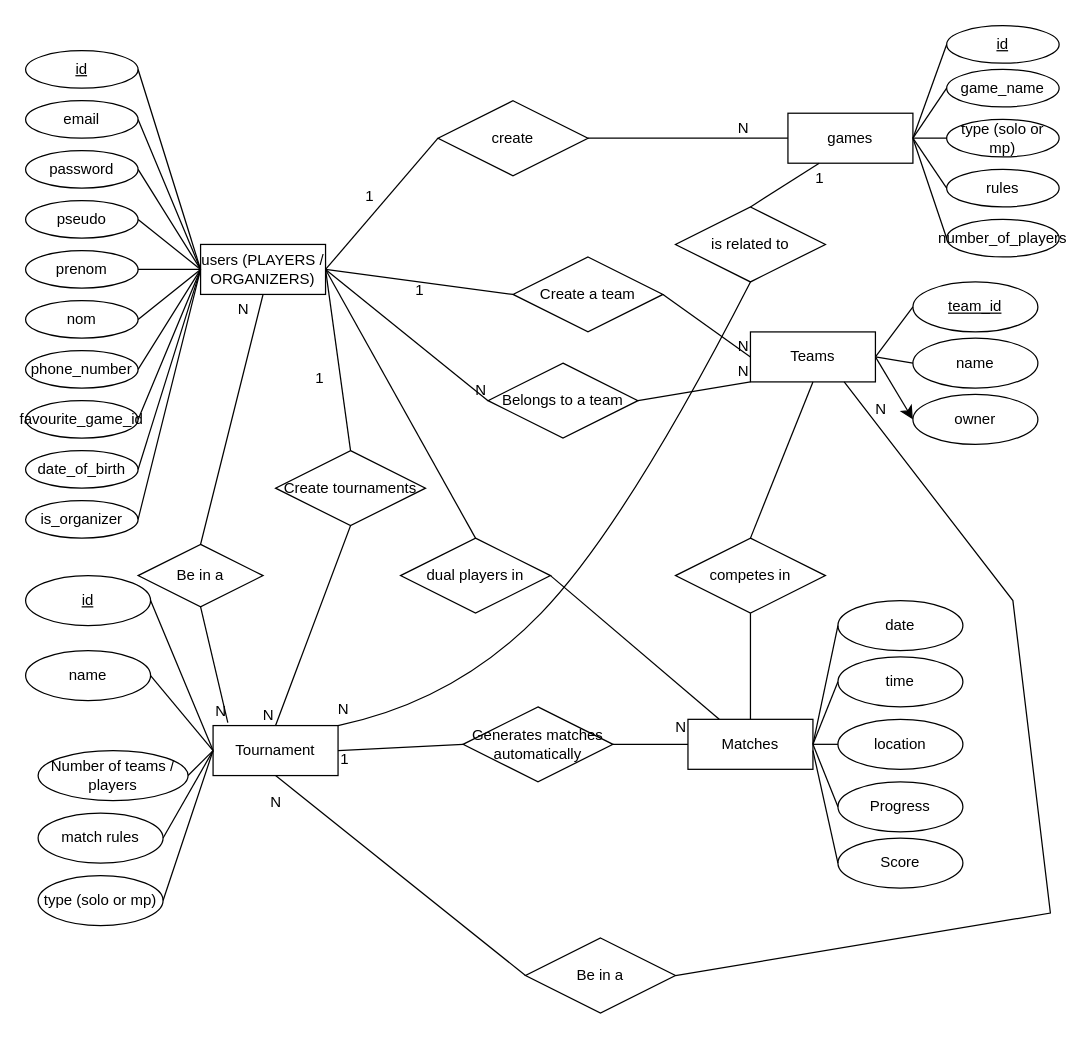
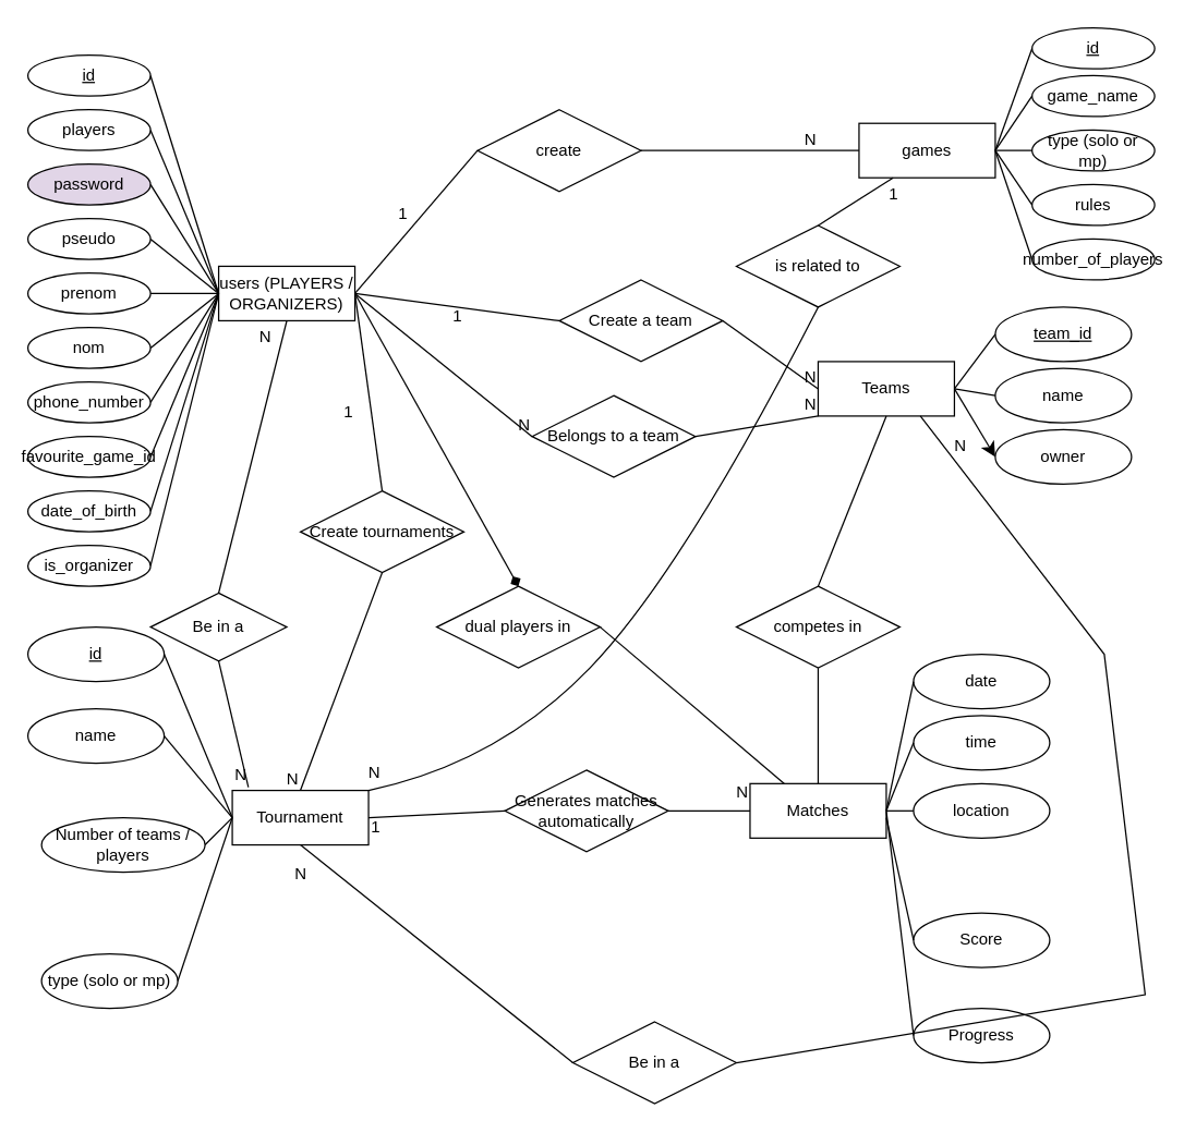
- <mxCell id="4" value="email" style="ellipse;whiteSpace=wrap;html=1;align=center;" parent="1" vertex="1"><mxGeometry y="80" width="90" height="30" as="geometry" x="20" /></mxCell>
+ <mxCell id="4" value="players" style="ellipse;whiteSpace=wrap;html=1;align=center;" parent="1" vertex="1"><mxGeometry y="80" width="90" height="30" as="geometry" x="20" /></mxCell>
- <mxCell id="5" value="password" style="ellipse;whiteSpace=wrap;html=1;align=center;" parent="1" vertex="1"><mxGeometry y="120" width="90" height="30" as="geometry" x="20" /></mxCell>
+ <mxCell id="5" value="password" style="ellipse;whiteSpace=wrap;html=1;align=center;fillColor=#e1d5e7;" parent="1" vertex="1"><mxGeometry y="120" width="90" height="30" as="geometry" x="20" /></mxCell>
- <mxCell id="72" value="" style="endArrow=none;html=1;rounded=0;exitX=1;exitY=0.5;exitDx=0;exitDy=0;entryX=0.5;entryY=0;entryDx=0;entryDy=0;" parent="1" source="3" target="71" edge="1"><mxGeometry relative="1" as="geometry"><mxPoint x="290" y="390" as="sourcePoint" /><mxPoint x="450" y="390" as="targetPoint" /></mxGeometry></mxCell>
+ <mxCell id="72" value="" style="endArrow=diamond;html=1;rounded=0;exitX=1;exitY=0.5;exitDx=0;exitDy=0;entryX=0.5;entryY=0;entryDx=0;entryDy=0;" parent="1" source="3" target="71" edge="1"><mxGeometry relative="1" as="geometry"><mxPoint x="290" y="390" as="sourcePoint" /><mxPoint x="450" y="390" as="targetPoint" /></mxGeometry></mxCell>
- <mxCell id="42" value="" style="endArrow=none;html=1;rounded=0;exitX=1;exitY=0.5;exitDx=0;exitDy=0;entryX=0;entryY=0.5;entryDx=0;entryDy=0;" parent="1" source="40" target="38" edge="1"><mxGeometry relative="1" as="geometry"><mxPoint x="180" y="660" as="sourcePoint" /><mxPoint x="340" y="660" as="targetPoint" /></mxGeometry></mxCell>
- <mxCell id="64" value="Progress" style="ellipse;whiteSpace=wrap;html=1;align=center;" parent="1" vertex="1"><mxGeometry x="670" y="625" width="100" height="40" as="geometry" /></mxCell>
+ <mxCell id="64" value="Progress" style="ellipse;whiteSpace=wrap;html=1;align=center;" parent="1" vertex="1"><mxGeometry x="670" y="740" width="100" height="40" as="geometry" /></mxCell>
- <mxCell id="40" value="match rules" style="ellipse;whiteSpace=wrap;html=1;align=center;" parent="1" vertex="1"><mxGeometry x="30" y="650" width="100" height="40" as="geometry" /></mxCell>
